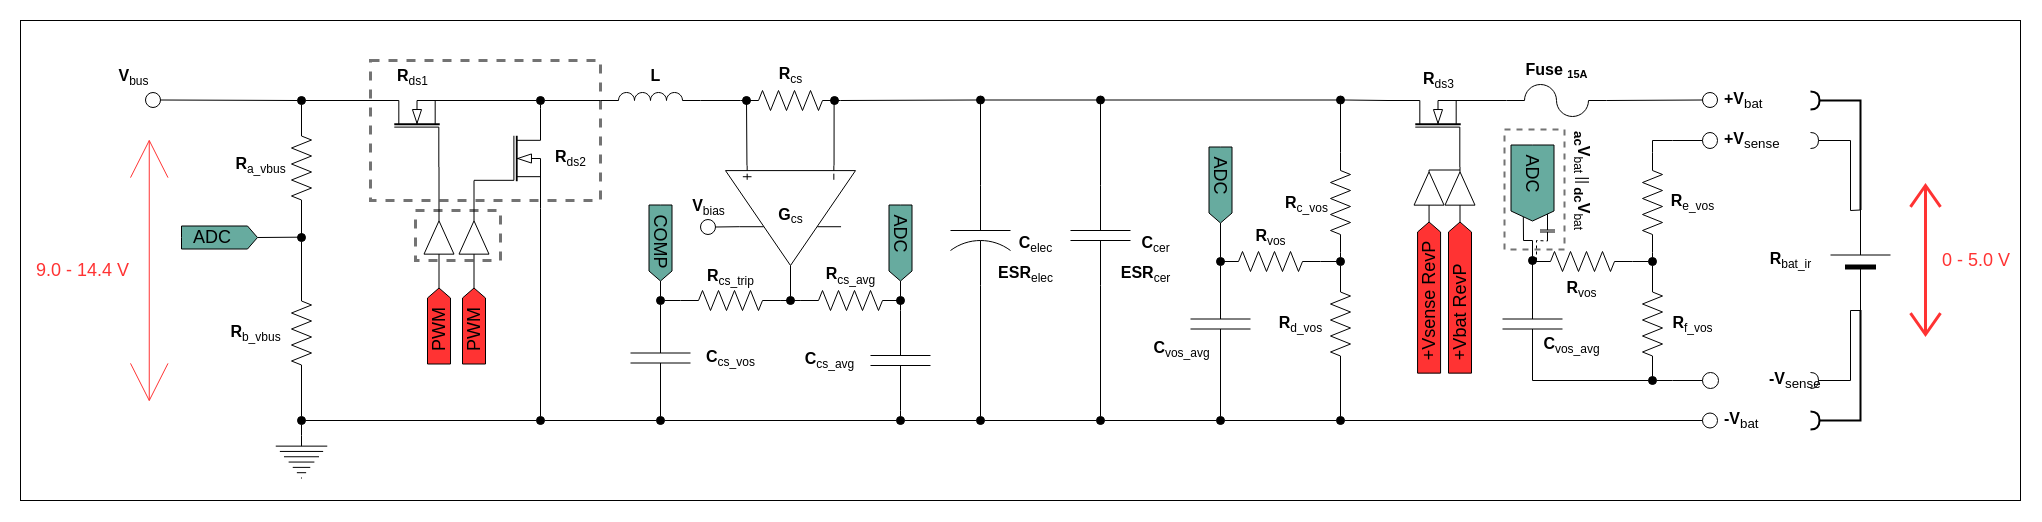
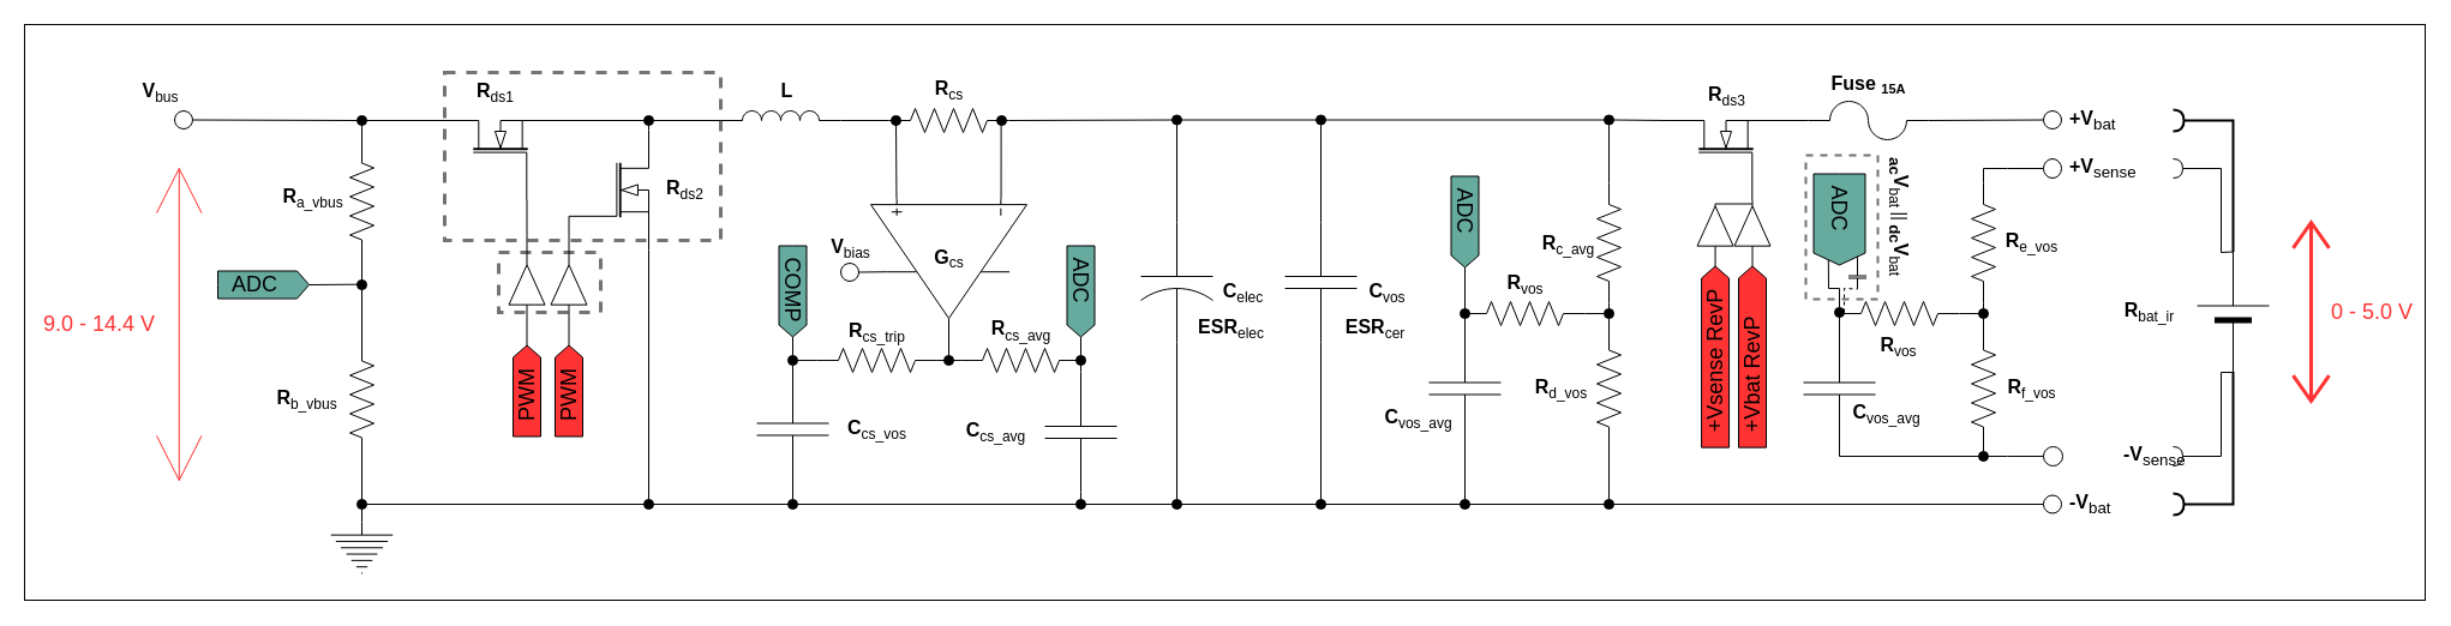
- <mxCell id="169" value="&lt;b style=&quot;font-size: 16px&quot;&gt;R&lt;/b&gt;&lt;sub&gt;&lt;font style=&quot;font-size: 12px&quot;&gt;c_vos&lt;/font&gt;&lt;/sub&gt;" style="text;html=1;resizable=0;autosize=1;align=center;verticalAlign=middle;points=[];fillColor=none;strokeColor=none;rounded=0;fontSize=14;" parent="1" vertex="1"><mxGeometry x="1276" y="189" width="60" height="30" as="geometry" /></mxCell>
+ <mxCell id="169" value="&lt;b style=&quot;font-size: 16px&quot;&gt;R&lt;/b&gt;&lt;sub&gt;&lt;font style=&quot;font-size: 12px&quot;&gt;c_avg&lt;/font&gt;&lt;/sub&gt;" style="text;html=1;resizable=0;autosize=1;align=center;verticalAlign=middle;points=[];fillColor=none;strokeColor=none;rounded=0;fontSize=14;" parent="1" vertex="1"><mxGeometry x="1276" y="189" width="60" height="30" as="geometry" /></mxCell>
- <mxCell id="70" value="&lt;b style=&quot;font-size: 16px&quot;&gt;C&lt;/b&gt;&lt;sub&gt;&lt;font style=&quot;font-size: 12px&quot;&gt;cer&lt;/font&gt;&lt;/sub&gt;" style="text;html=1;resizable=0;autosize=1;align=center;verticalAlign=middle;points=[];fillColor=none;strokeColor=none;rounded=0;fontSize=14;" parent="68" vertex="1"><mxGeometry x="65" y="44" width="40" height="30" as="geometry" /></mxCell>
+ <mxCell id="70" value="&lt;b style=&quot;font-size: 16px&quot;&gt;C&lt;/b&gt;&lt;sub&gt;&lt;font style=&quot;font-size: 12px&quot;&gt;vos&lt;/font&gt;&lt;/sub&gt;" style="text;html=1;resizable=0;autosize=1;align=center;verticalAlign=middle;points=[];fillColor=none;strokeColor=none;rounded=0;fontSize=14;" parent="68" vertex="1"><mxGeometry x="65" y="44" width="40" height="30" as="geometry" /></mxCell>
